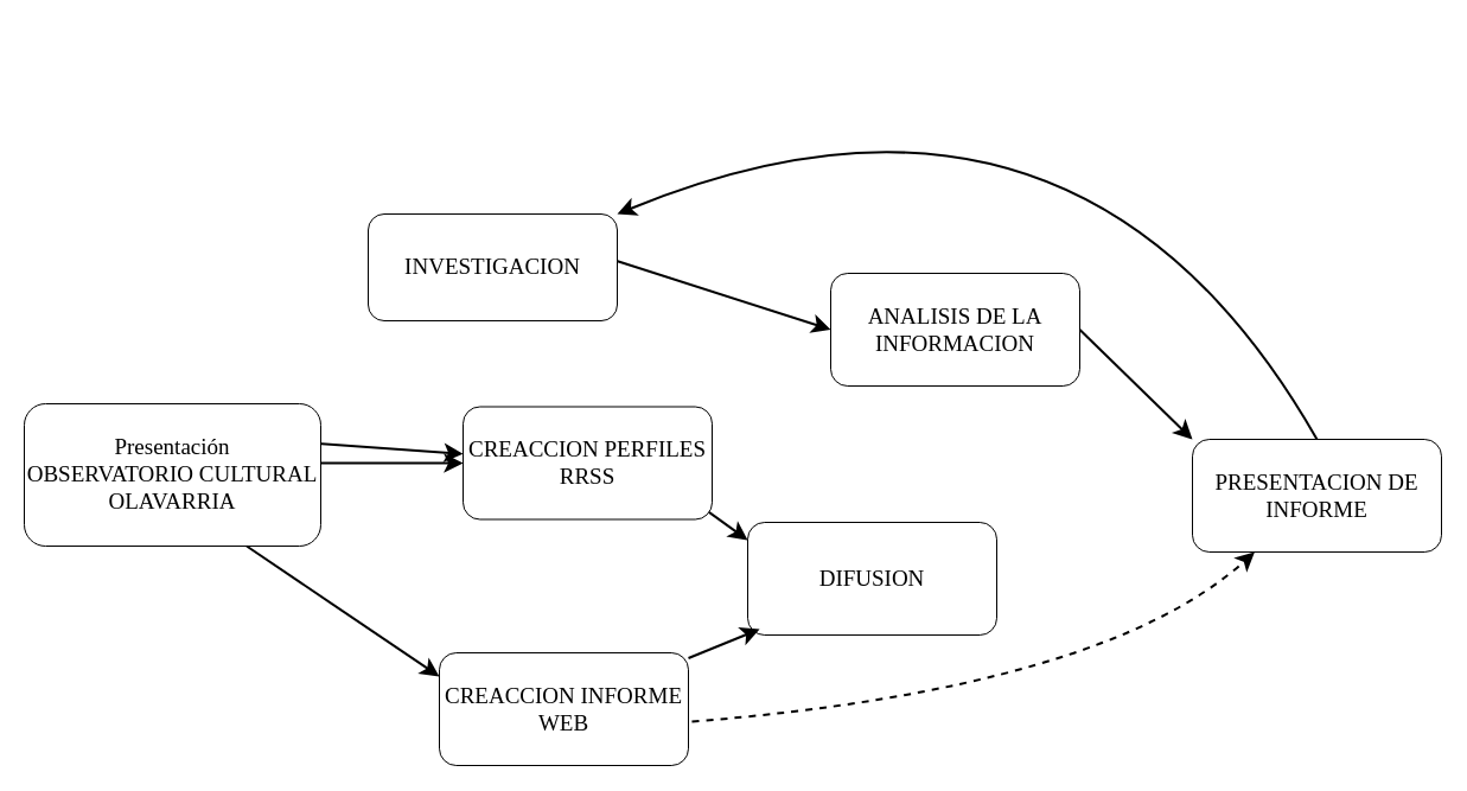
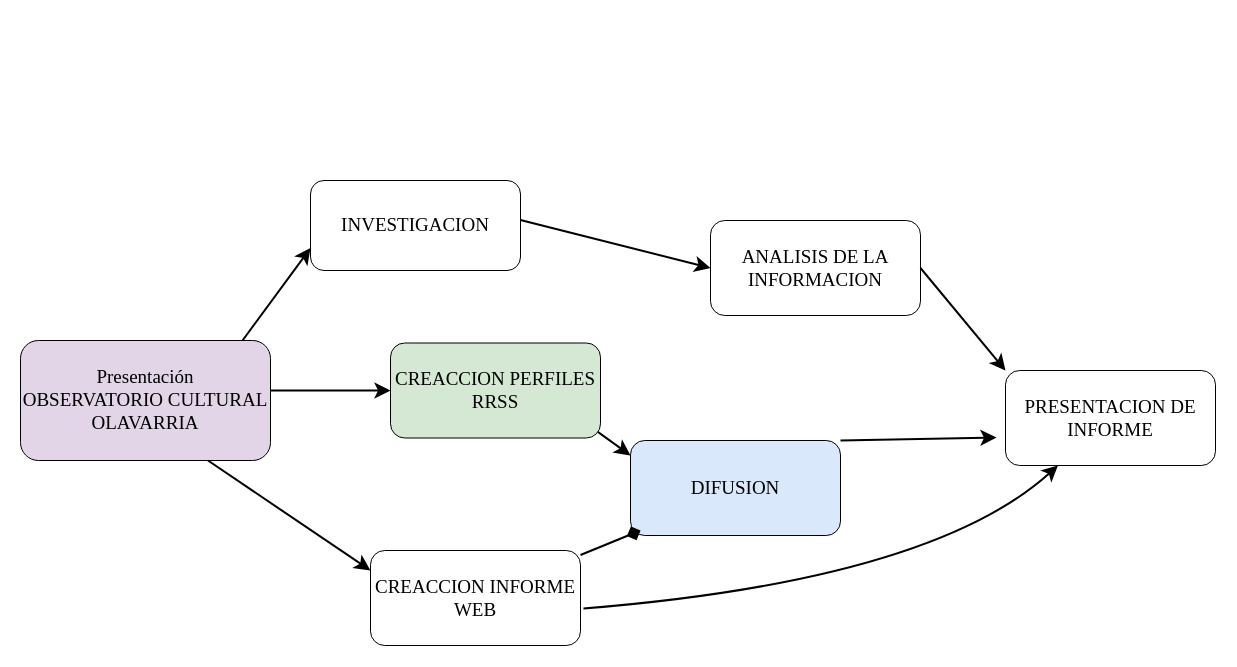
- <mxCell id="19" style="edgeStyle=none;curved=1;html=1;startSize=10;endFill=1;endSize=10;strokeWidth=2;fontSize=12;entryX=1;entryY=0;entryDx=0;entryDy=0;exitX=0.5;exitY=0;exitDx=0;exitDy=0;" edge="1" parent="1" source="14" target="8"><mxGeometry relative="1" as="geometry"><mxPoint x="1320" y="110" as="sourcePoint" /><mxPoint x="1040" y="350" as="targetPoint" /><Array as="points"><mxPoint x="910" y="20" /></Array></mxGeometry></mxCell>
- <mxCell id="9" value="ANALISIS DE LA INFORMACION" style="rounded=1;whiteSpace=wrap;html=1;fontFamily=Verdana;fontSize=19;" vertex="1" parent="1"><mxGeometry x="700" y="230" width="210" height="95" as="geometry" /></mxCell>
+ <mxCell id="9" value="ANALISIS DE LA INFORMACION" style="rounded=1;whiteSpace=wrap;html=1;fontFamily=Verdana;fontSize=19;" vertex="1" parent="1"><mxGeometry x="710" y="220" width="210" height="95" as="geometry" /></mxCell>
- <mxCell id="2" style="edgeStyle=none;curved=1;html=1;startSize=10;endArrow=classic;endFill=1;endSize=10;strokeColor=#000000;strokeWidth=2;fontSize=12;exitX=0.8;exitY=0.25;exitDx=0;exitDy=0;exitPerimeter=0;" parent="1" source="7" target="10" edge="1"><mxGeometry relative="1" as="geometry"><mxPoint x="460" y="390" as="targetPoint" /></mxGeometry></mxCell>
+ <mxCell id="2" style="edgeStyle=none;curved=1;html=1;startSize=10;endArrow=classic;endFill=1;endSize=10;strokeColor=#000000;strokeWidth=2;fontSize=12;entryX=0;entryY=0.75;entryDx=0;entryDy=0;exitX=0.8;exitY=0.25;exitDx=0;exitDy=0;exitPerimeter=0;" parent="1" source="7" target="8" edge="1"><mxGeometry relative="1" as="geometry"><mxPoint x="460" y="390" as="targetPoint" /></mxGeometry></mxCell>
- <mxCell id="10" value="CREACCION PERFILES RRSS" style="rounded=1;whiteSpace=wrap;html=1;fontFamily=Verdana;fontSize=19;" vertex="1" parent="1"><mxGeometry x="390" y="342.5" width="210" height="95" as="geometry" /></mxCell>
+ <mxCell id="10" value="CREACCION PERFILES RRSS" style="rounded=1;whiteSpace=wrap;html=1;fontFamily=Verdana;fontSize=19;fillColor=#d5e8d4;" vertex="1" parent="1"><mxGeometry x="390" y="342.5" width="210" height="95" as="geometry" /></mxCell>
- <mxCell id="7" value="&lt;font face=&quot;Verdana&quot;&gt;&lt;span style=&quot;font-size: 19px&quot;&gt;Presentación&lt;/span&gt;&lt;br&gt;&lt;span style=&quot;font-size: 19px&quot;&gt;OBSERVATORIO CULTURAL OLAVARRIA&lt;/span&gt;&lt;/font&gt;" style="rounded=1;whiteSpace=wrap;html=1;" vertex="1" parent="1"><mxGeometry x="20" y="340" width="250" height="120" as="geometry" /></mxCell>
+ <mxCell id="7" value="&lt;font face=&quot;Verdana&quot;&gt;&lt;span style=&quot;font-size: 19px&quot;&gt;Presentación&lt;/span&gt;&lt;br&gt;&lt;span style=&quot;font-size: 19px&quot;&gt;OBSERVATORIO CULTURAL OLAVARRIA&lt;/span&gt;&lt;/font&gt;" style="rounded=1;whiteSpace=wrap;html=1;fillColor=#e1d5e7;" vertex="1" parent="1"><mxGeometry x="20" y="340" width="250" height="120" as="geometry" /></mxCell>
+ <mxCell id="18" style="edgeStyle=none;curved=1;html=1;startSize=10;endFill=1;endSize=10;strokeWidth=2;fontSize=12;exitX=1;exitY=0;exitDx=0;exitDy=0;entryX=-0.043;entryY=0.705;entryDx=0;entryDy=0;entryPerimeter=0;" edge="1" parent="1" source="13" target="14"><mxGeometry relative="1" as="geometry"><mxPoint x="890" y="227.5" as="sourcePoint" /><mxPoint x="1040" y="350" as="targetPoint" /></mxGeometry></mxCell>
- <mxCell id="13" value="DIFUSION" style="rounded=1;whiteSpace=wrap;html=1;fontFamily=Verdana;fontSize=19;" vertex="1" parent="1"><mxGeometry x="630" y="440" width="210" height="95" as="geometry" /></mxCell>
+ <mxCell id="13" value="DIFUSION" style="rounded=1;whiteSpace=wrap;html=1;fontFamily=Verdana;fontSize=19;fillColor=#dae8fc;" vertex="1" parent="1"><mxGeometry x="630" y="440" width="210" height="95" as="geometry" /></mxCell>
- <mxCell id="16" style="edgeStyle=none;curved=1;html=1;startSize=10;endFill=1;endSize=10;strokeWidth=2;fontSize=12;entryX=0.048;entryY=0.947;entryDx=0;entryDy=0;entryPerimeter=0;" edge="1" parent="1" source="11" target="13"><mxGeometry relative="1" as="geometry"><mxPoint x="550" y="400" as="sourcePoint" /><mxPoint x="637.06" y="459.025" as="targetPoint" /></mxGeometry></mxCell>
+ <mxCell id="16" style="edgeStyle=none;curved=1;html=1;startSize=10;endFill=1;endSize=10;strokeWidth=2;fontSize=12;entryX=0.048;entryY=0.947;entryDx=0;entryDy=0;entryPerimeter=0;endArrow=diamond;" edge="1" parent="1" source="11" target="13"><mxGeometry relative="1" as="geometry"><mxPoint x="550" y="400" as="sourcePoint" /><mxPoint x="637.06" y="459.025" as="targetPoint" /></mxGeometry></mxCell>
- <mxCell id="17" style="edgeStyle=none;curved=1;html=1;startSize=10;endFill=1;endSize=10;strokeWidth=2;fontSize=12;exitX=1.014;exitY=0.611;exitDx=0;exitDy=0;entryX=0.25;entryY=1;entryDx=0;entryDy=0;exitPerimeter=0;dashed=1;" edge="1" parent="1" source="11" target="14"><mxGeometry relative="1" as="geometry"><mxPoint x="890" y="227.5" as="sourcePoint" /><mxPoint x="1040" y="350" as="targetPoint" /><Array as="points"><mxPoint x="930" y="580" /></Array></mxGeometry></mxCell>
+ <mxCell id="17" style="edgeStyle=none;curved=1;html=1;startSize=10;endFill=1;endSize=10;strokeWidth=2;fontSize=12;exitX=1.014;exitY=0.611;exitDx=0;exitDy=0;entryX=0.25;entryY=1;entryDx=0;entryDy=0;exitPerimeter=0;" edge="1" parent="1" source="11" target="14"><mxGeometry relative="1" as="geometry"><mxPoint x="890" y="227.5" as="sourcePoint" /><mxPoint x="1040" y="350" as="targetPoint" /><Array as="points"><mxPoint x="930" y="580" /></Array></mxGeometry></mxCell>
